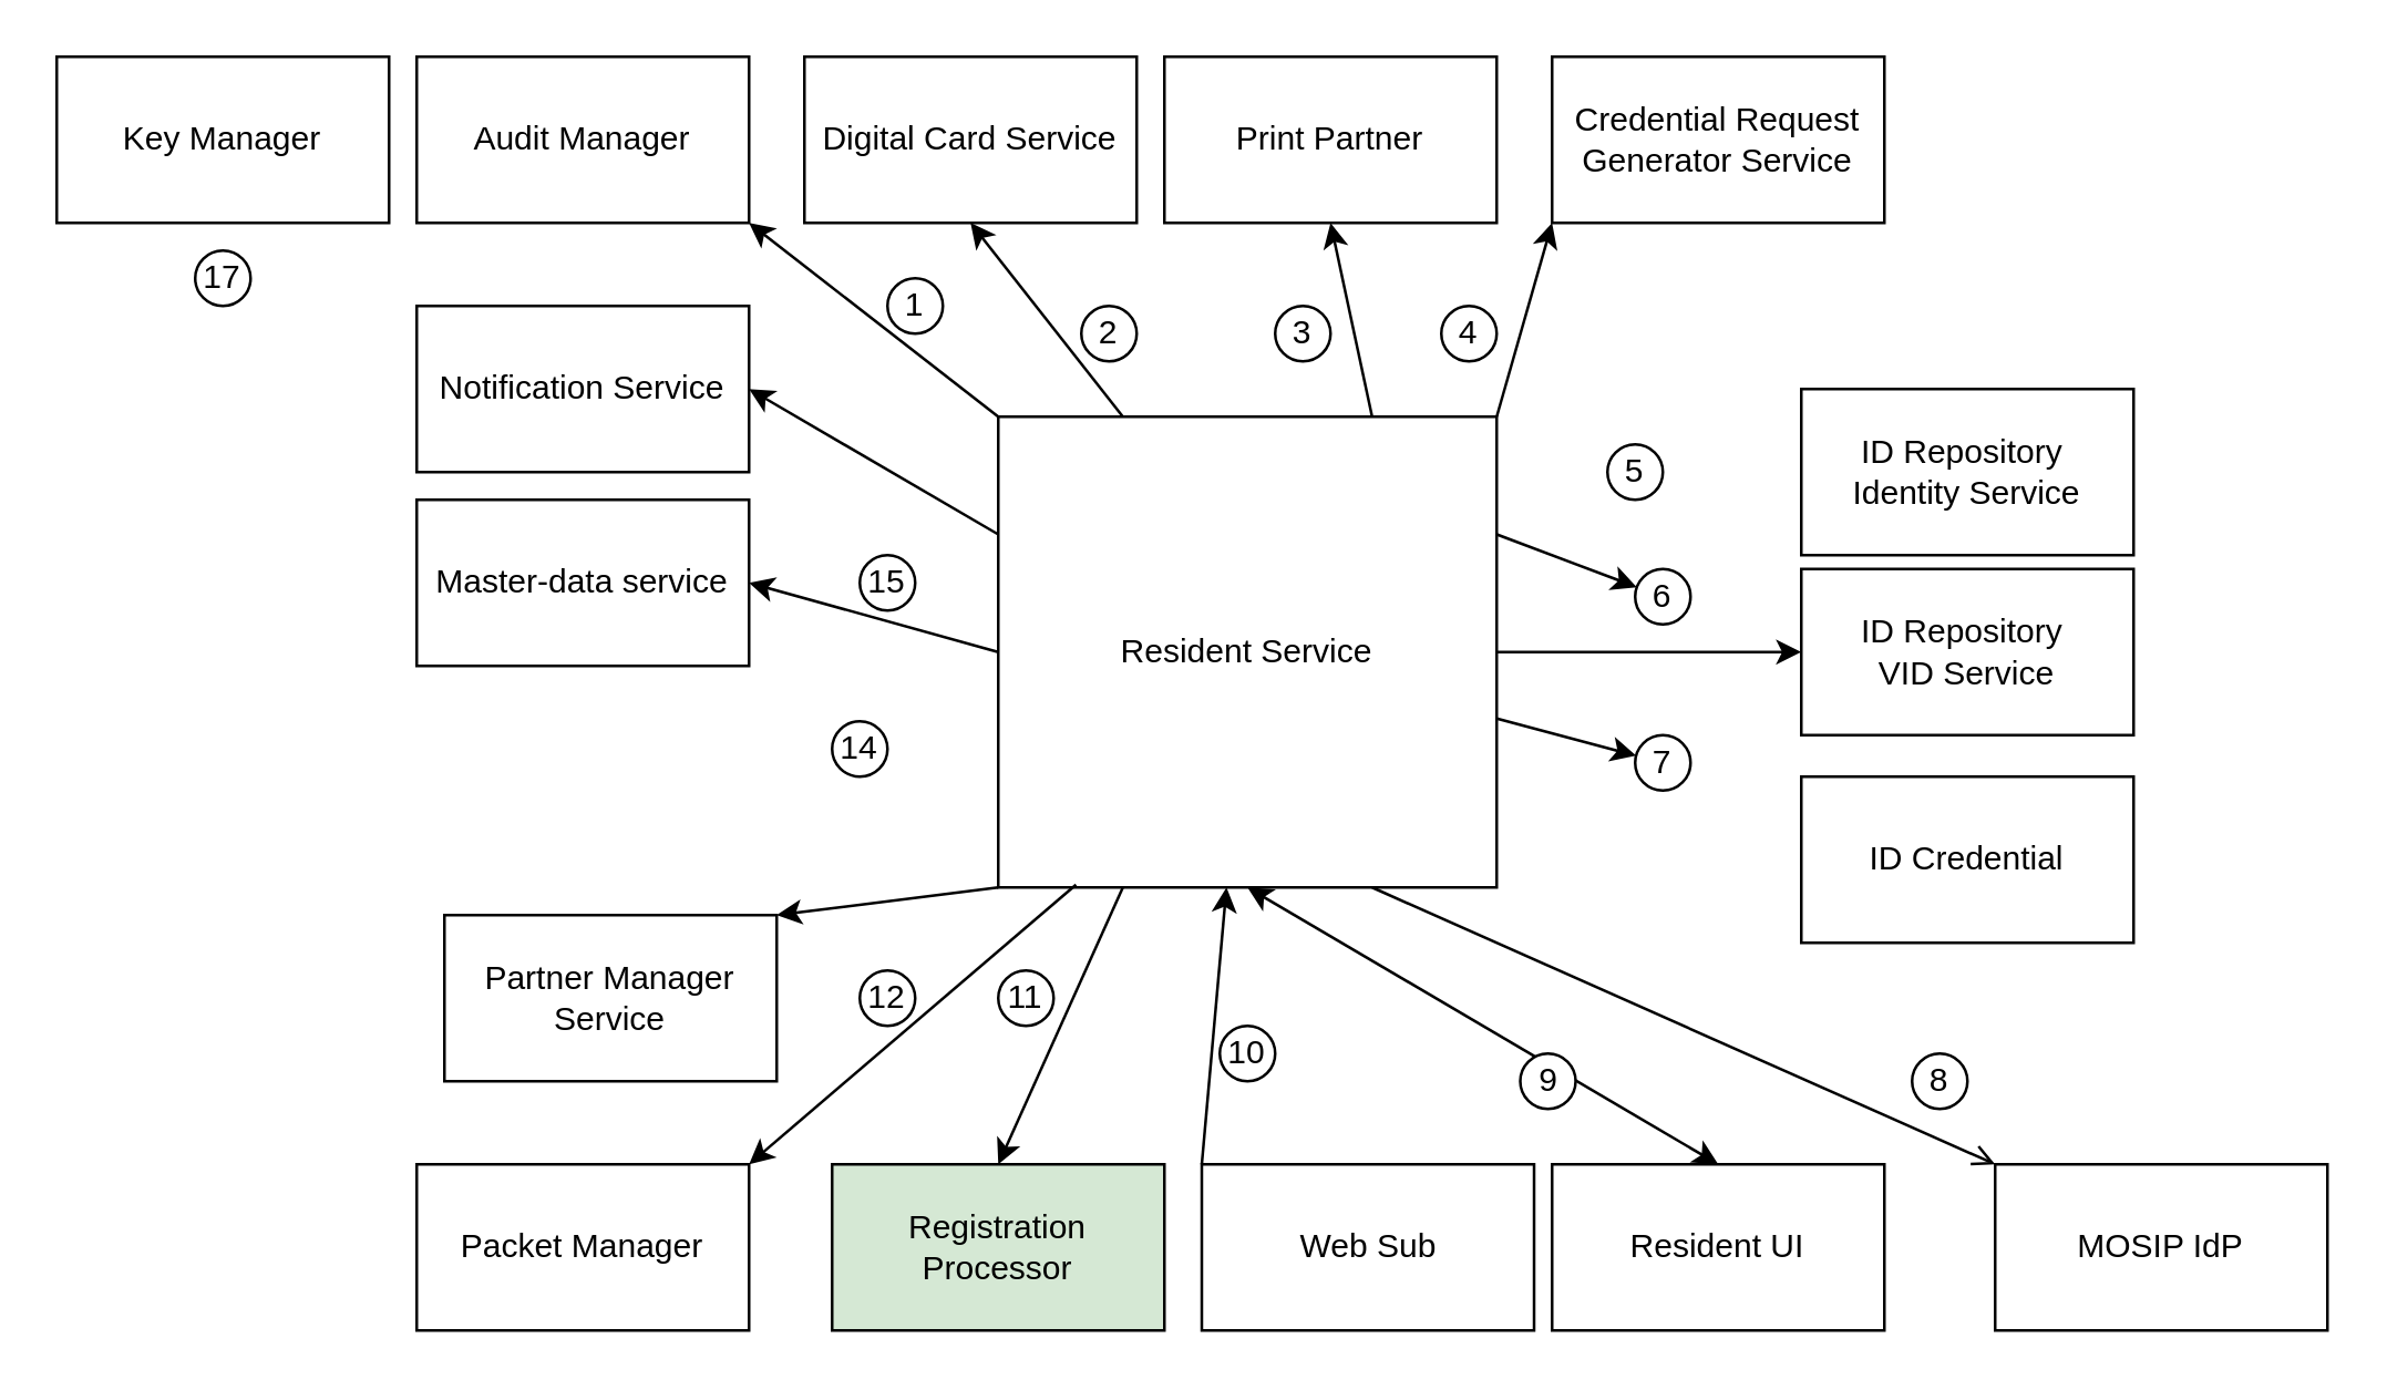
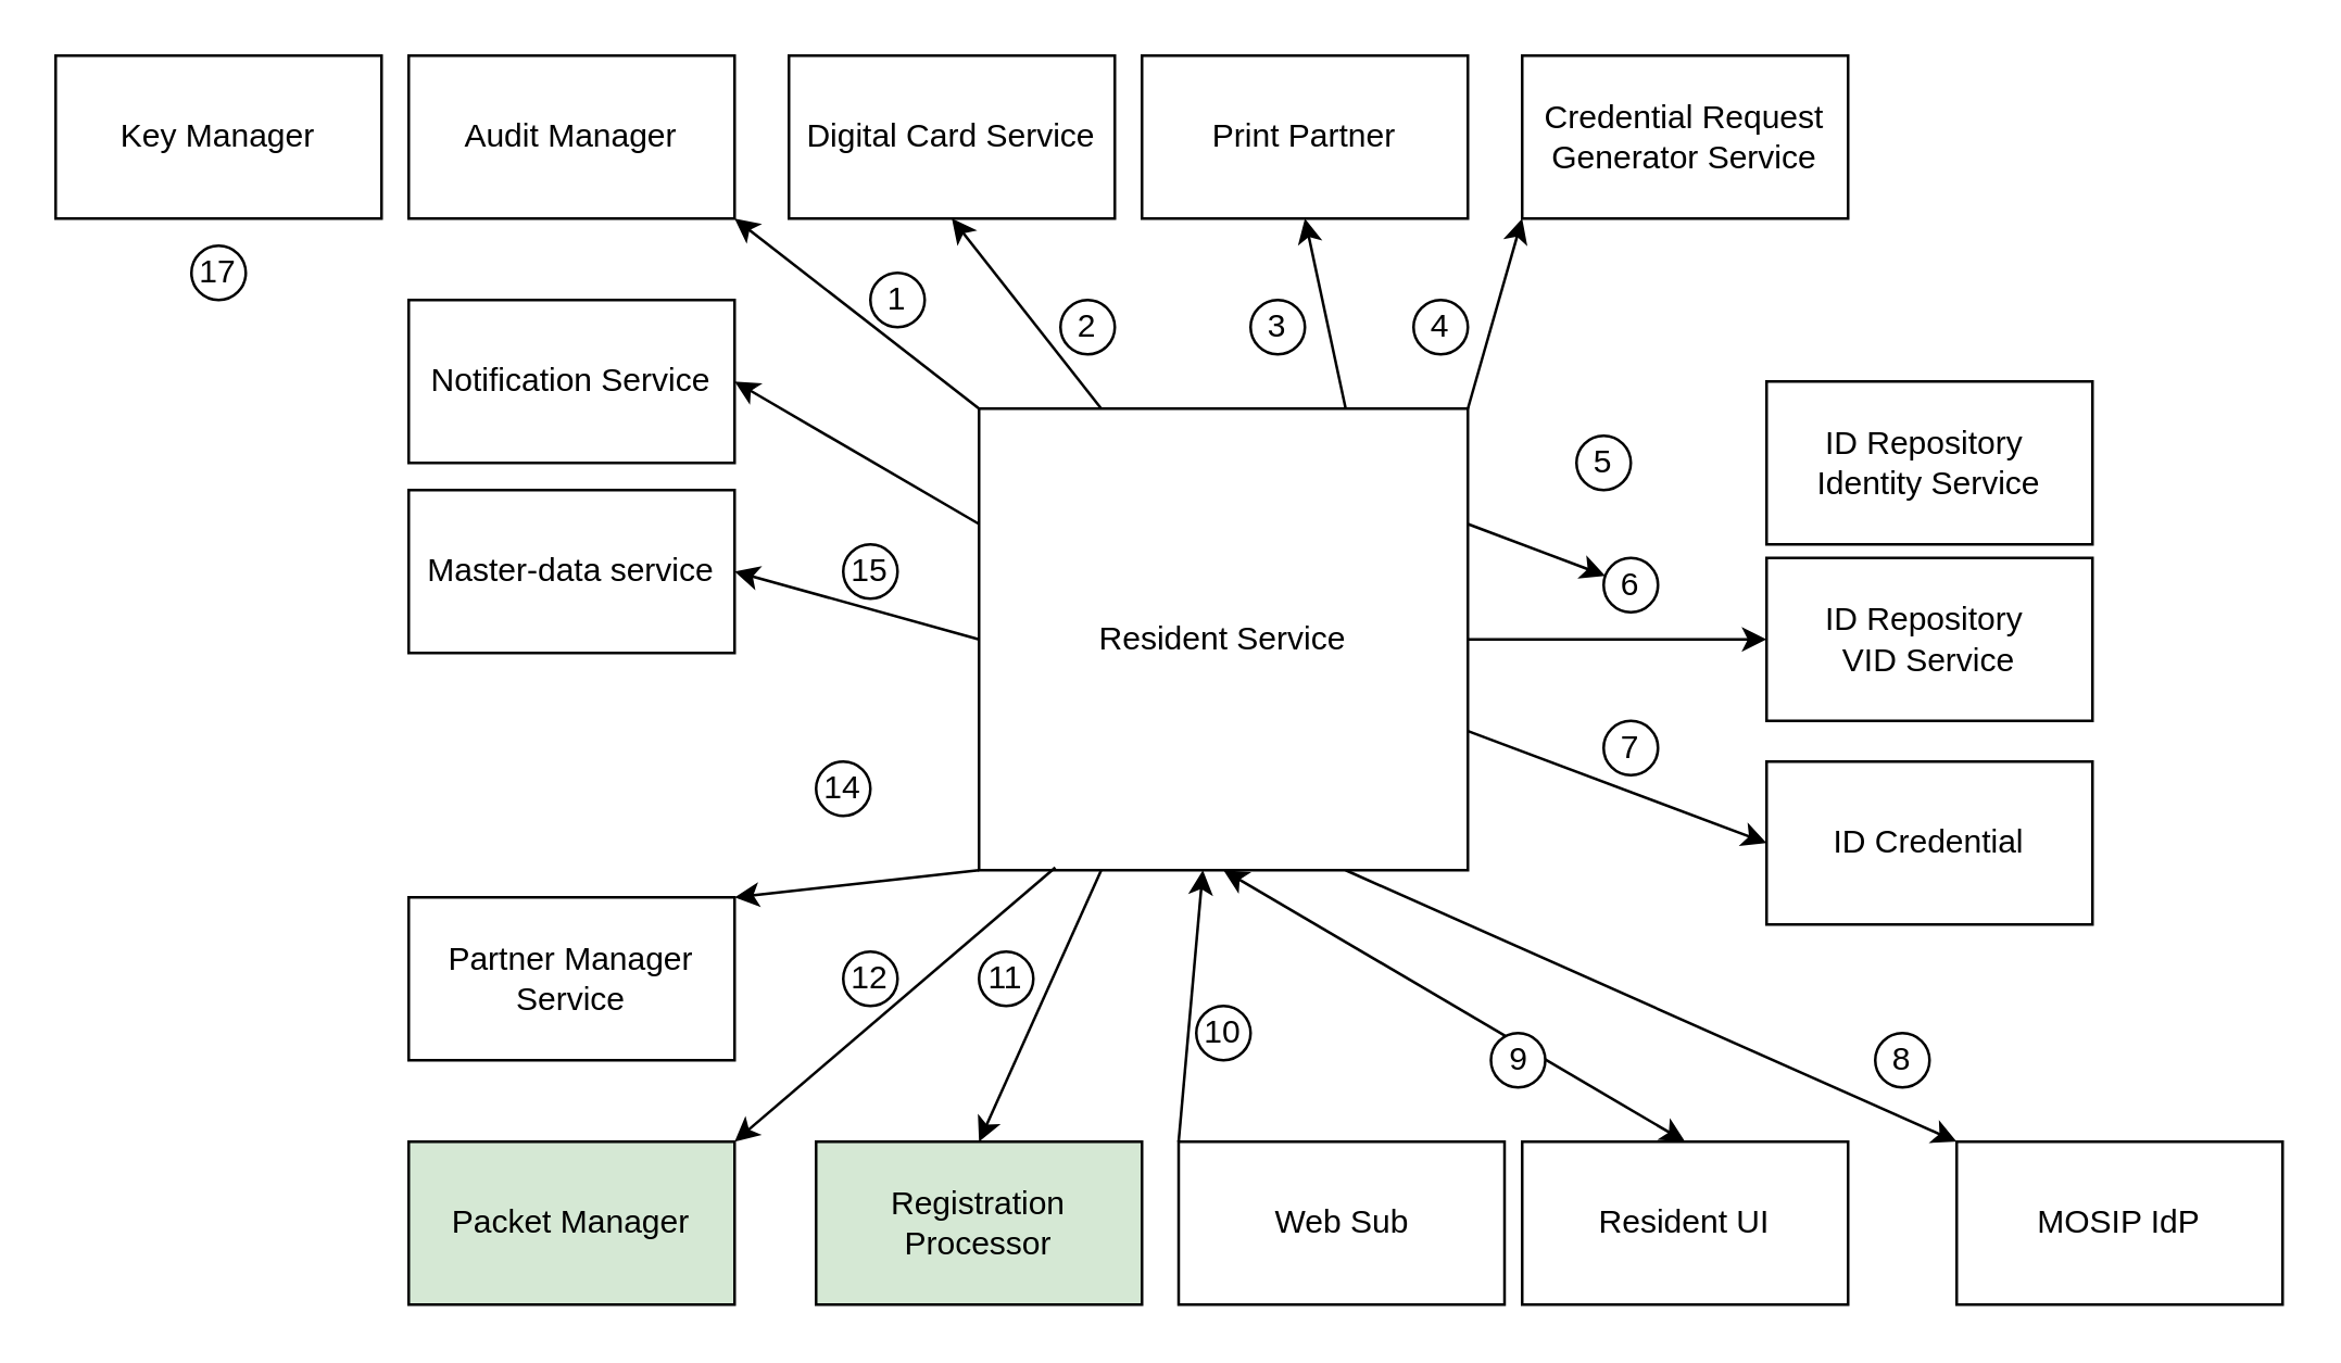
- <mxCell id="27" value="" style="endArrow=classic;html=1;rounded=0;" parent="1" source="2" target="32" edge="1"><mxGeometry width="50" height="50" relative="1" as="geometry"><mxPoint x="500" y="270" as="sourcePoint" /><mxPoint x="550" y="220" as="targetPoint" /></mxGeometry></mxCell>
+ <mxCell id="27" value="" style="endArrow=classic;html=1;rounded=0;entryX=0;entryY=0.5;entryDx=0;entryDy=0;" parent="1" source="2" target="26" edge="1"><mxGeometry width="50" height="50" relative="1" as="geometry"><mxPoint x="500" y="270" as="sourcePoint" /><mxPoint x="550" y="220" as="targetPoint" /></mxGeometry></mxCell>
- <mxCell id="39" value="14" style="ellipse;whiteSpace=wrap;html=1;aspect=fixed;" vertex="1" parent="1"><mxGeometry x="300" y="260" width="20" height="20" as="geometry" /></mxCell>
+ <mxCell id="39" value="14" style="ellipse;whiteSpace=wrap;html=1;aspect=fixed;" vertex="1" parent="1"><mxGeometry x="300" y="280" width="20" height="20" as="geometry" /></mxCell>
- <mxCell id="12" value="Partner Manager Service" style="rounded=0;whiteSpace=wrap;html=1;" parent="1" vertex="1"><mxGeometry x="160" y="330" width="120" height="60" as="geometry" /></mxCell>
+ <mxCell id="12" value="Partner Manager Service" style="rounded=0;whiteSpace=wrap;html=1;" parent="1" vertex="1"><mxGeometry x="150" y="330" width="120" height="60" as="geometry" /></mxCell>
- <mxCell id="15" value="" style="endArrow=open;html=1;rounded=0;exitX=0.75;exitY=1;exitDx=0;exitDy=0;entryX=0;entryY=0;entryDx=0;entryDy=0;" parent="1" source="2" target="4" edge="1"><mxGeometry width="50" height="50" relative="1" as="geometry"><mxPoint x="350" y="160" as="sourcePoint" /><mxPoint x="400" y="110" as="targetPoint" /></mxGeometry></mxCell>
+ <mxCell id="15" value="" style="endArrow=classic;html=1;rounded=0;exitX=0.75;exitY=1;exitDx=0;exitDy=0;entryX=0;entryY=0;entryDx=0;entryDy=0;" parent="1" source="2" target="4" edge="1"><mxGeometry width="50" height="50" relative="1" as="geometry"><mxPoint x="350" y="160" as="sourcePoint" /><mxPoint x="400" y="110" as="targetPoint" /></mxGeometry></mxCell>
- <mxCell id="28" value="Packet Manager" style="rounded=0;whiteSpace=wrap;html=1;" parent="1" vertex="1"><mxGeometry x="150" y="420" width="120" height="60" as="geometry" /></mxCell>
+ <mxCell id="28" value="Packet Manager" style="rounded=0;whiteSpace=wrap;html=1;fillColor=#d5e8d4;" parent="1" vertex="1"><mxGeometry x="150" y="420" width="120" height="60" as="geometry" /></mxCell>
